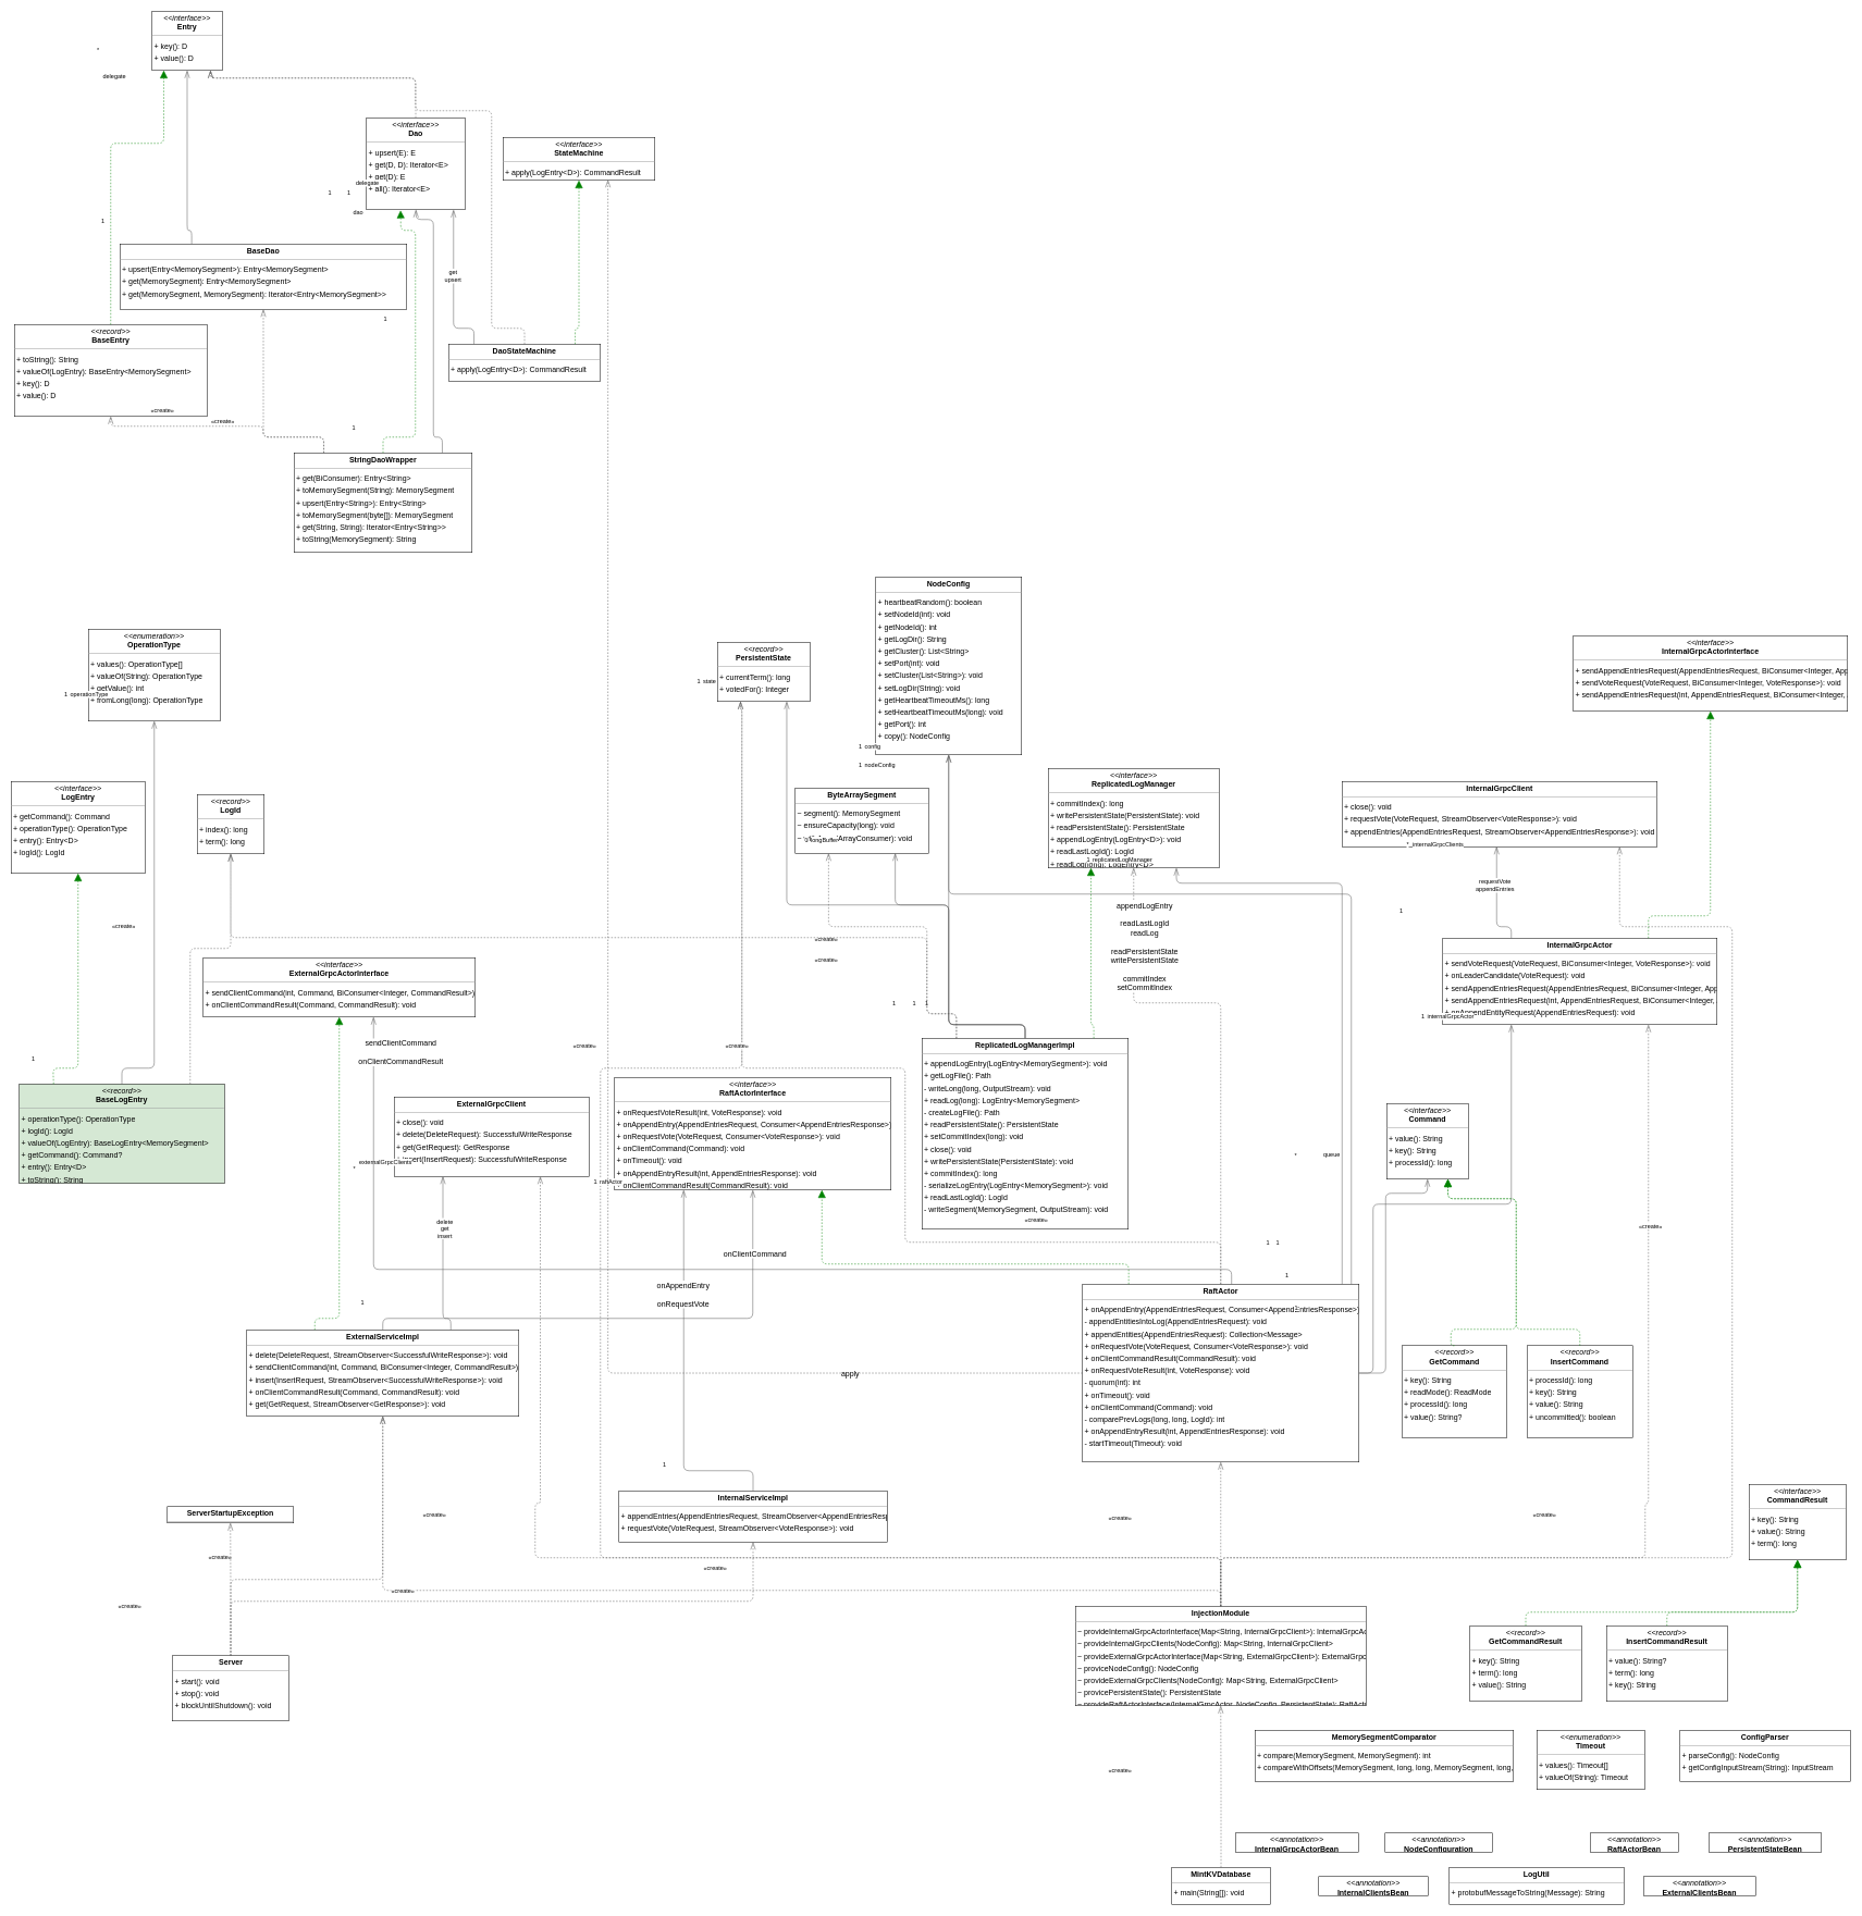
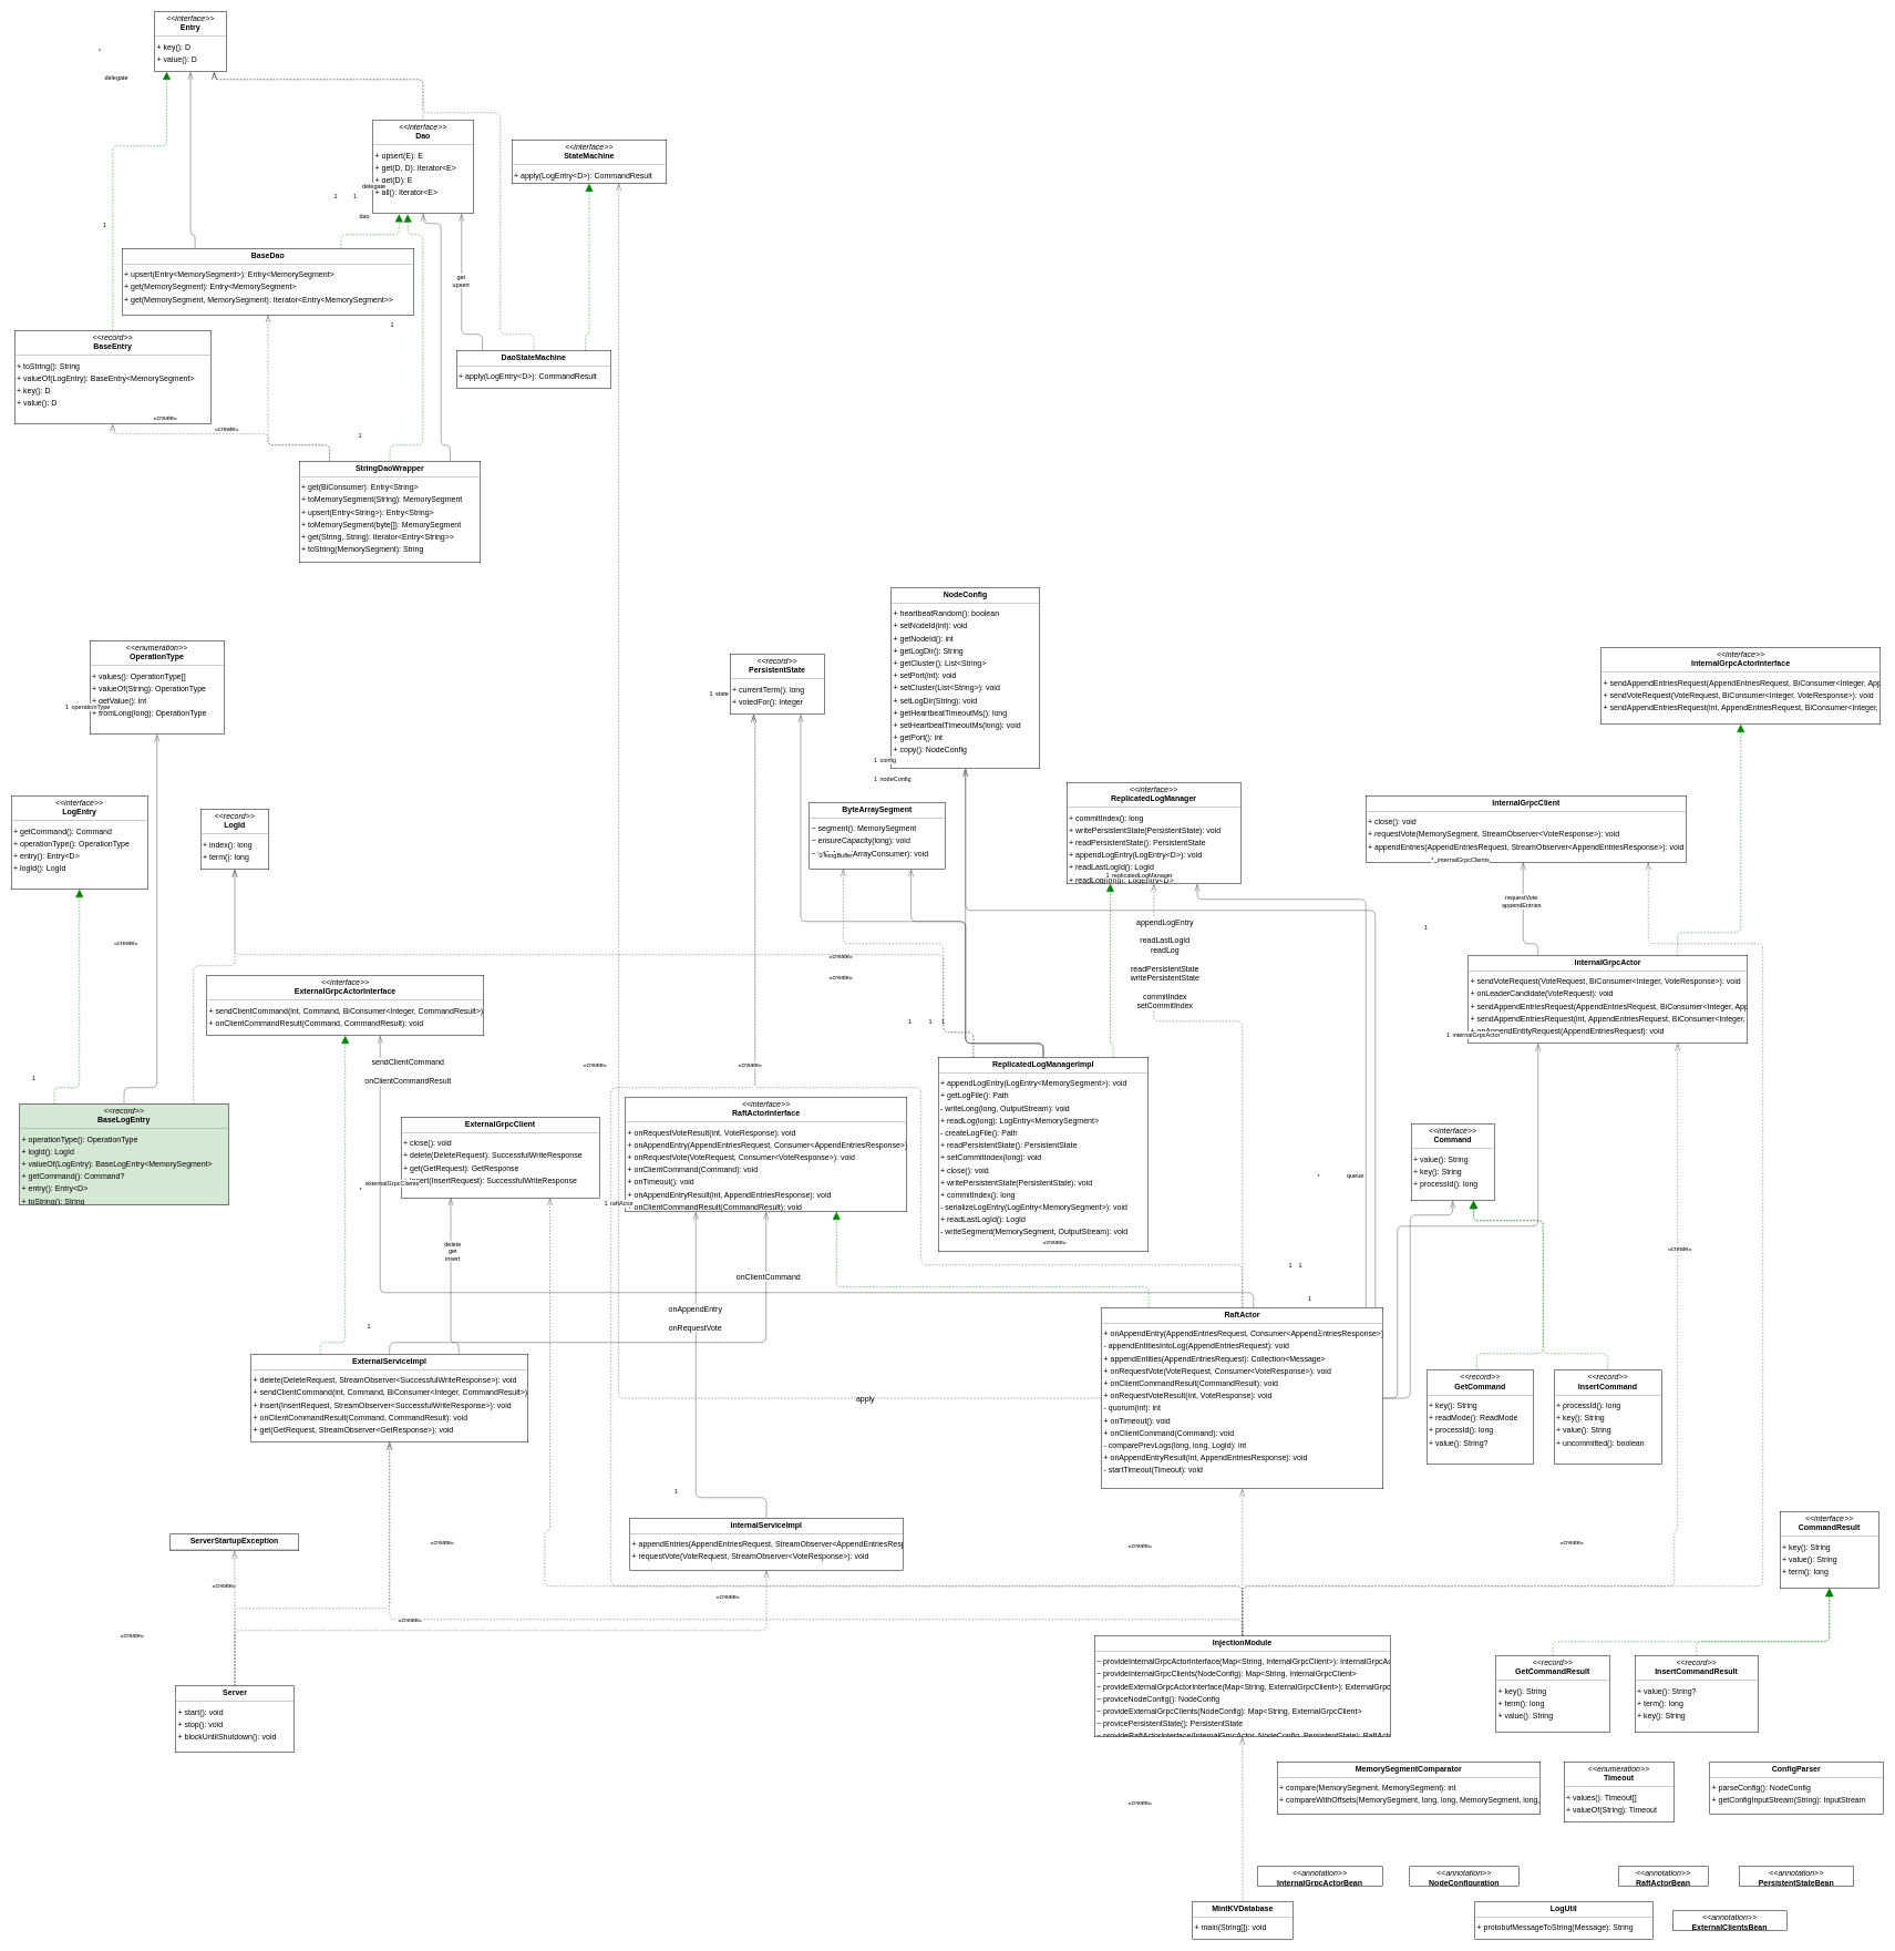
+ <mxCell id="47" value="" style="html=1;rounded=1;edgeStyle=orthogonalEdgeStyle;dashed=1;startArrow=none;endArrow=block;endSize=12;strokeColor=#008200;exitX=0.750;exitY=0.000;exitDx=0;exitDy=0;entryX=0.261;entryY=1.005;entryDx=0;entryDy=0;entryPerimeter=0;" parent="1" source="2" target="9" edge="1"><mxGeometry width="50" height="50" relative="1" as="geometry"><Array as="points"><mxPoint x="615" y="423" /><mxPoint x="720" y="423" /><mxPoint x="720" y="403" /></Array><mxPoint x="706" y="403" as="targetPoint" /></mxGeometry></mxCell>
- <mxCell id="25" value="&lt;p style=&quot;margin:0px;margin-top:4px;text-align:center;&quot;&gt;&lt;b&gt;InternalGrpcClient&lt;/b&gt;&lt;/p&gt;&lt;hr size=&quot;1&quot;&gt;&lt;p style=&quot;margin:0 0 0 4px;line-height:1.6;&quot;&gt;+ close(): void&lt;br&gt;+ requestVote(VoteRequest, StreamObserver&amp;lt;VoteResponse&amp;gt;): void&lt;br&gt;+ appendEntries(AppendEntriesRequest, StreamObserver&amp;lt;AppendEntriesResponse&amp;gt;): void&lt;/p&gt;" style="verticalAlign=top;align=left;overflow=fill;fontSize=14;fontFamily=Helvetica;html=1;rounded=0;shadow=0;comic=0;labelBackgroundColor=none;strokeWidth=1;" parent="1" vertex="1"><mxGeometry x="2466" y="1436" width="579" height="120" as="geometry" /></mxCell>
+ <mxCell id="25" value="&lt;p style=&quot;margin:0px;margin-top:4px;text-align:center;&quot;&gt;&lt;b&gt;InternalGrpcClient&lt;/b&gt;&lt;/p&gt;&lt;hr size=&quot;1&quot;&gt;&lt;p style=&quot;margin:0 0 0 4px;line-height:1.6;&quot;&gt;+ close(): void&lt;br&gt;+ requestVote(MemorySegment, StreamObserver&amp;lt;VoteResponse&amp;gt;): void&lt;br&gt;+ appendEntries(AppendEntriesRequest, StreamObserver&amp;lt;AppendEntriesResponse&amp;gt;): void&lt;/p&gt;" style="verticalAlign=top;align=left;overflow=fill;fontSize=14;fontFamily=Helvetica;html=1;rounded=0;shadow=0;comic=0;labelBackgroundColor=none;strokeWidth=1;" parent="1" vertex="1"><mxGeometry x="2466" y="1436" width="579" height="120" as="geometry" /></mxCell>
- <mxCell id="21" value="&lt;p style=&quot;margin:0px;margin-top:4px;text-align:center;&quot;&gt;&lt;i&gt;&amp;lt;&amp;lt;annotation&amp;gt;&amp;gt;&lt;/i&gt;&lt;br/&gt;&lt;b&gt;InternalClientsBean&lt;/b&gt;&lt;/p&gt;&lt;hr size=&quot;1&quot;/&gt;" style="verticalAlign=top;align=left;overflow=fill;fontSize=14;fontFamily=Helvetica;html=1;rounded=0;shadow=0;comic=0;labelBackgroundColor=none;strokeWidth=1;" parent="1" vertex="1"><mxGeometry x="2423" y="3449" width="201" height="35" as="geometry" /></mxCell>
